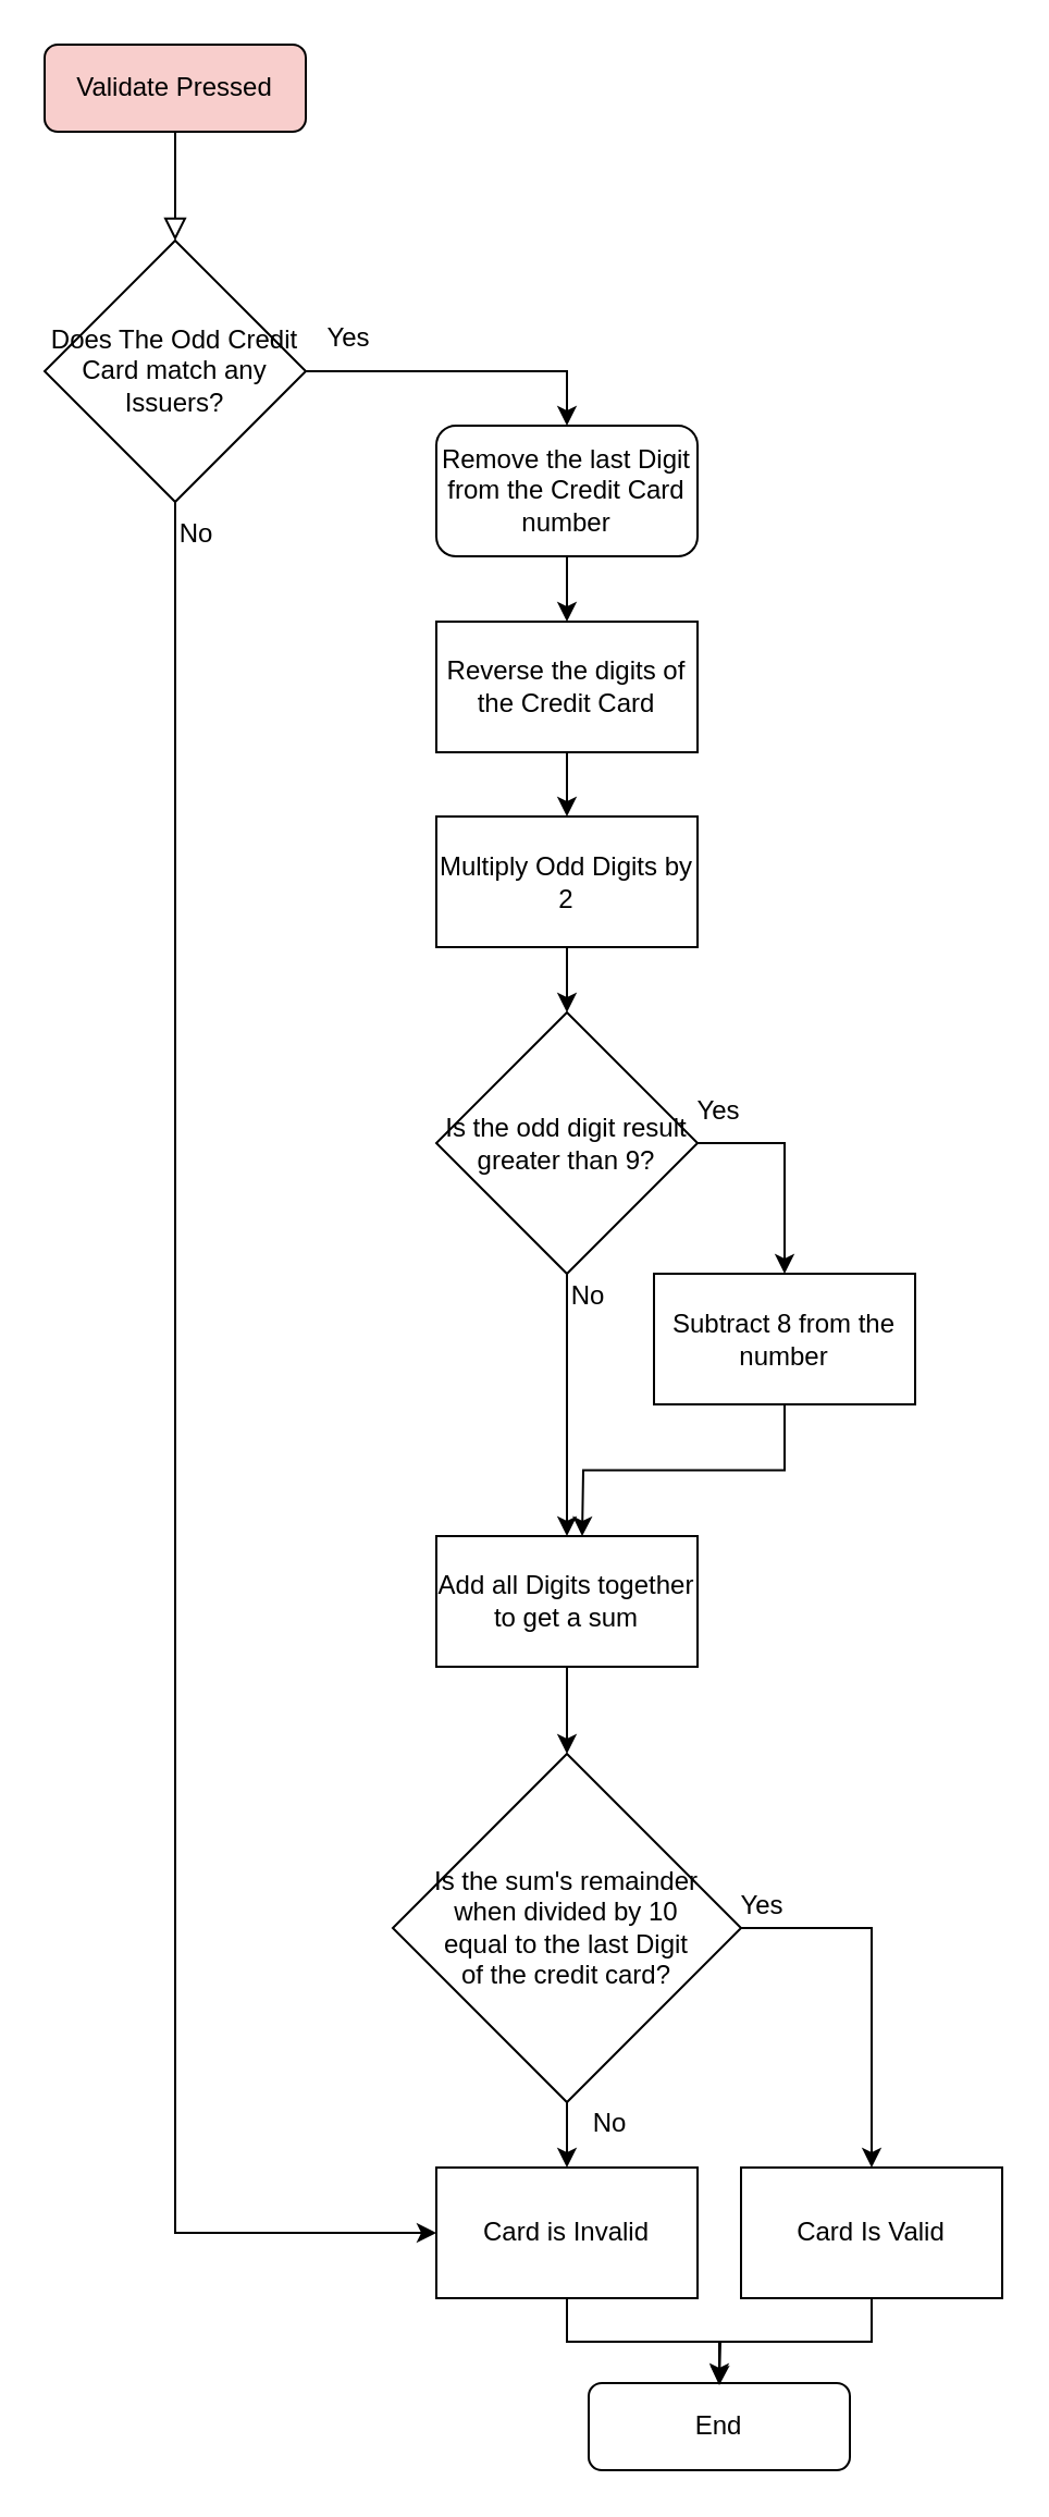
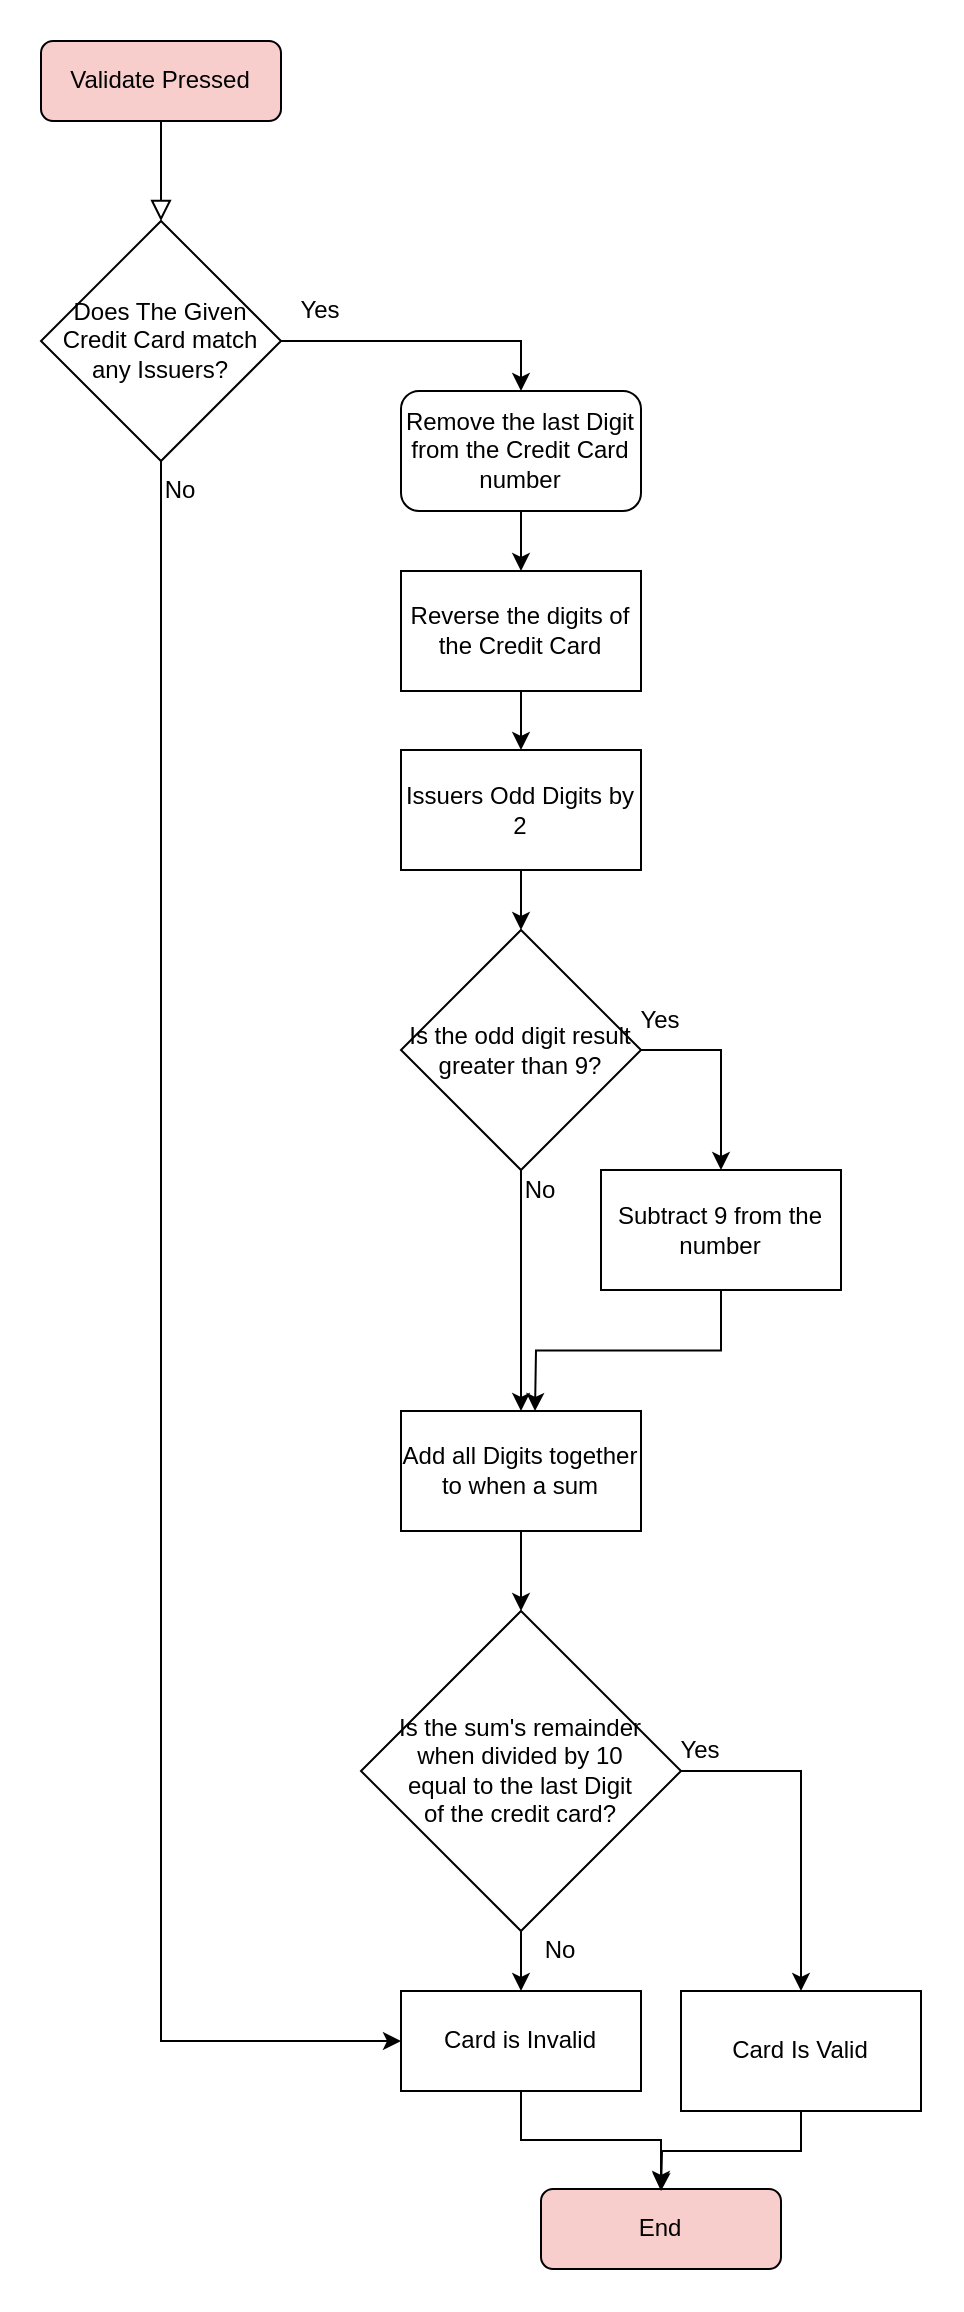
- <mxCell id="6" value="Does The Odd Credit Card match any Issuers?" style="rhombus;whiteSpace=wrap;html=1;" vertex="1" parent="1"><mxGeometry x="20" y="110" width="120" height="120" as="geometry" /></mxCell>
+ <mxCell id="6" value="Does The Given Credit Card match any Issuers?" style="rhombus;whiteSpace=wrap;html=1;" vertex="1" parent="1"><mxGeometry x="20" y="110" width="120" height="120" as="geometry" /></mxCell>
- <mxCell id="11" value="Multiply Odd Digits by 2" style="rounded=0;whiteSpace=wrap;html=1;" vertex="1" parent="1"><mxGeometry x="200" y="374.5" width="120" height="60" as="geometry" /></mxCell>
+ <mxCell id="11" value="Issuers Odd Digits by 2" style="rounded=0;whiteSpace=wrap;html=1;" vertex="1" parent="1"><mxGeometry x="200" y="374.5" width="120" height="60" as="geometry" /></mxCell>
- <mxCell id="16" value="Subtract 8 from the number" style="rounded=0;whiteSpace=wrap;html=1;" vertex="1" parent="1"><mxGeometry x="300" y="584.5" width="120" height="60" as="geometry" /></mxCell>
+ <mxCell id="16" value="Subtract 9 from the number" style="rounded=0;whiteSpace=wrap;html=1;" vertex="1" parent="1"><mxGeometry x="300" y="584.5" width="120" height="60" as="geometry" /></mxCell>
- <mxCell id="22" value="Add all Digits together to get a sum" style="rounded=0;whiteSpace=wrap;html=1;" vertex="1" parent="1"><mxGeometry x="200" y="705" width="120" height="60" as="geometry" /></mxCell>
+ <mxCell id="22" value="Add all Digits together to when a sum" style="rounded=0;whiteSpace=wrap;html=1;" vertex="1" parent="1"><mxGeometry x="200" y="705" width="120" height="60" as="geometry" /></mxCell>
- <mxCell id="29" value="Card is Invalid" style="rounded=0;whiteSpace=wrap;html=1;" vertex="1" parent="1"><mxGeometry x="200" y="995" width="120" height="60" as="geometry" /></mxCell>
+ <mxCell id="29" value="Card is Invalid" style="rounded=0;whiteSpace=wrap;html=1;" vertex="1" parent="1"><mxGeometry x="200" y="995" width="120" height="50" as="geometry" /></mxCell>
- <mxCell id="7" value="End" style="rounded=1;whiteSpace=wrap;html=1;fontSize=12;glass=0;strokeWidth=1;shadow=0;" vertex="1" parent="1"><mxGeometry x="270" y="1094" width="120" height="40" as="geometry" /></mxCell>
+ <mxCell id="7" value="End" style="rounded=1;whiteSpace=wrap;html=1;fontSize=12;glass=0;strokeWidth=1;shadow=0;fillColor=#f8cecc;" vertex="1" parent="1"><mxGeometry x="270" y="1094" width="120" height="40" as="geometry" /></mxCell>
